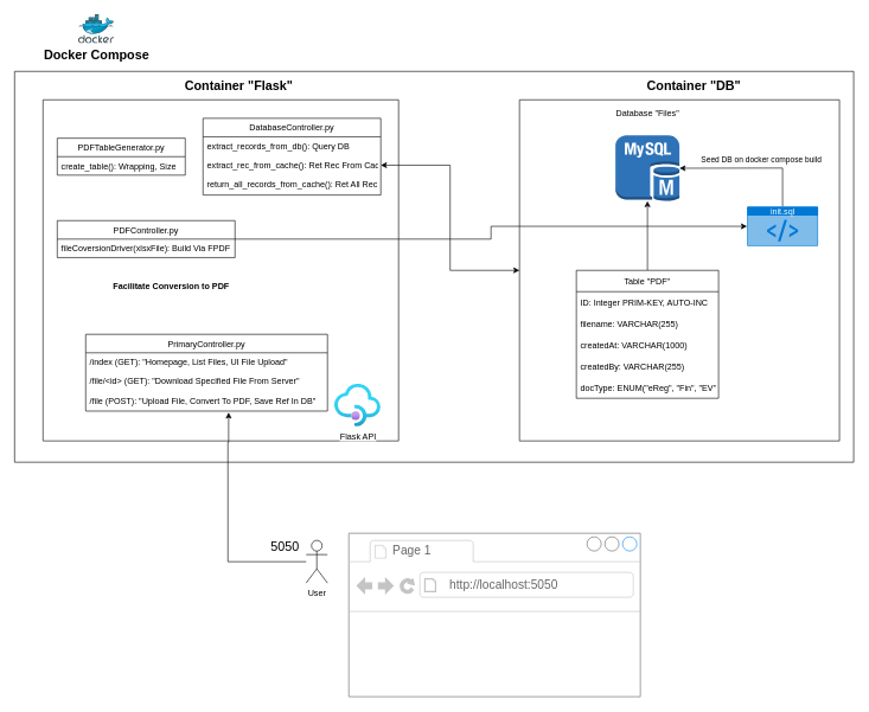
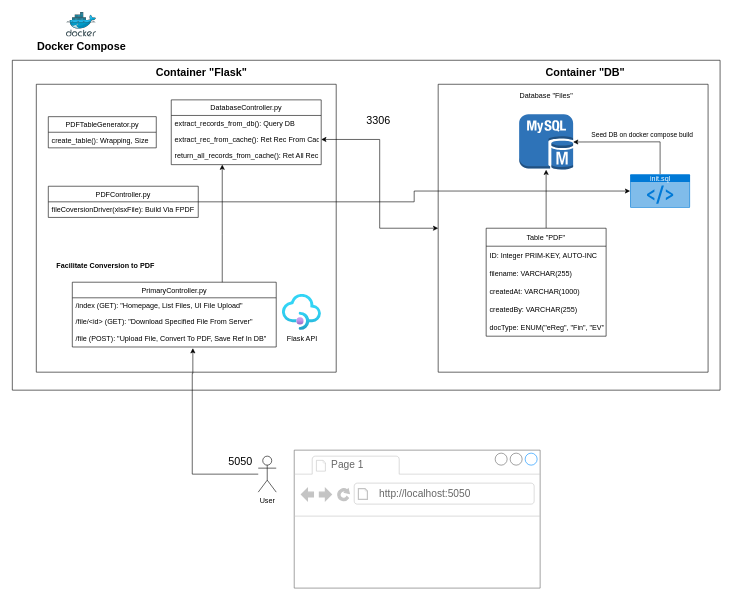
+ <mxCell id="31" value="3306" style="text;html=1;align=center;verticalAlign=middle;resizable=0;points=[];autosize=1;strokeColor=none;fillColor=none;fontSize=18;" parent="1" vertex="1"><mxGeometry x="600" y="185" width="60" height="30" as="geometry" /></mxCell>
+ <mxCell id="42" style="edgeStyle=orthogonalEdgeStyle;rounded=0;orthogonalLoop=1;jettySize=auto;html=1;" parent="1" source="15" target="37" edge="1"><mxGeometry relative="1" as="geometry"><Array as="points"><mxPoint x="370" y="390" /><mxPoint x="370" y="390" /></Array></mxGeometry></mxCell>
- <mxCell id="39" value="&lt;span style=&quot;font-size: 12px;&quot;&gt;&lt;b&gt;Facilitate Conversion to PDF&lt;/b&gt;&lt;/span&gt;" style="text;html=1;align=center;verticalAlign=middle;resizable=0;points=[];autosize=1;strokeColor=none;fillColor=none;fontSize=18;" parent="33" vertex="1"><mxGeometry x="125" y="280" width="190" height="40" as="geometry" /></mxCell>
+ <mxCell id="39" value="&lt;span style=&quot;font-size: 12px;&quot;&gt;&lt;b&gt;Facilitate Conversion to PDF&lt;/b&gt;&lt;/span&gt;" style="text;html=1;align=center;verticalAlign=middle;resizable=0;points=[];autosize=1;strokeColor=none;fillColor=none;fontSize=18;" parent="33" vertex="1"><mxGeometry x="60" y="320" width="190" height="40" as="geometry" /></mxCell>
- <mxCell id="38" value="Flask API" style="aspect=fixed;html=1;points=[];align=center;image;fontSize=12;image=img/lib/azure2/integration/API_Management_Services.svg;" parent="33" vertex="1"><mxGeometry x="450" y="440" width="65" height="60" as="geometry" /></mxCell>
+ <mxCell id="38" value="Flask API" style="aspect=fixed;html=1;points=[];align=center;image;fontSize=12;image=img/lib/azure2/integration/API_Management_Services.svg;" parent="33" vertex="1"><mxGeometry x="450" y="390" width="65" height="60" as="geometry" /></mxCell>
